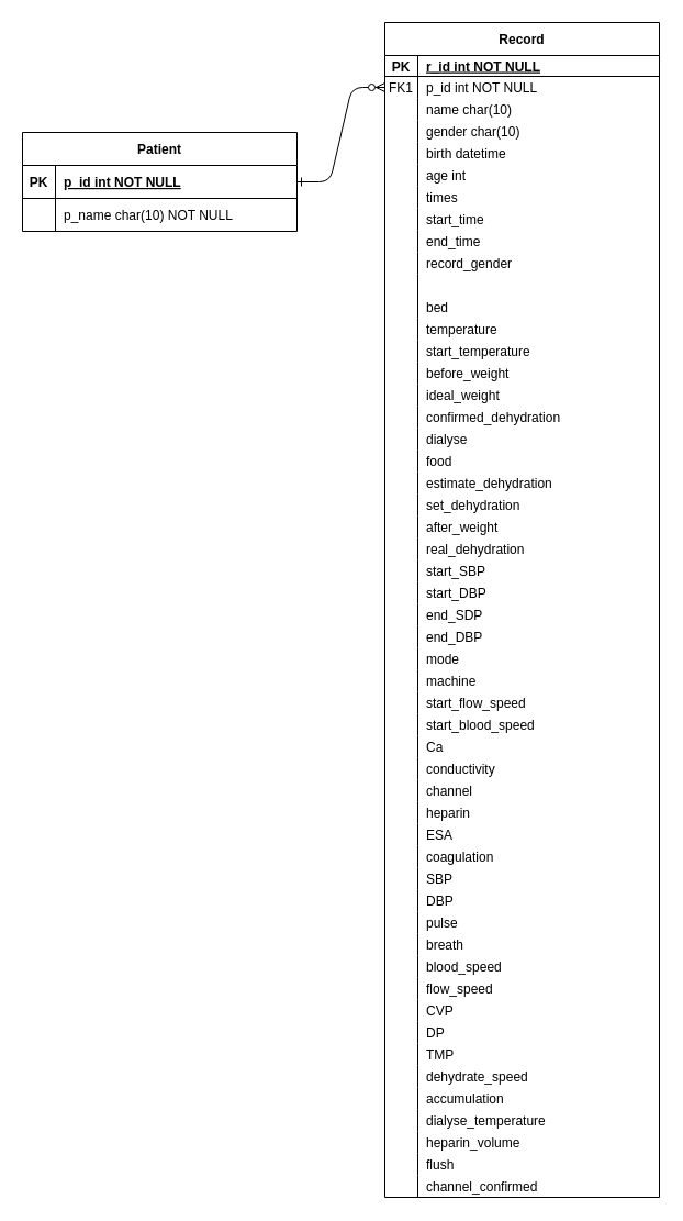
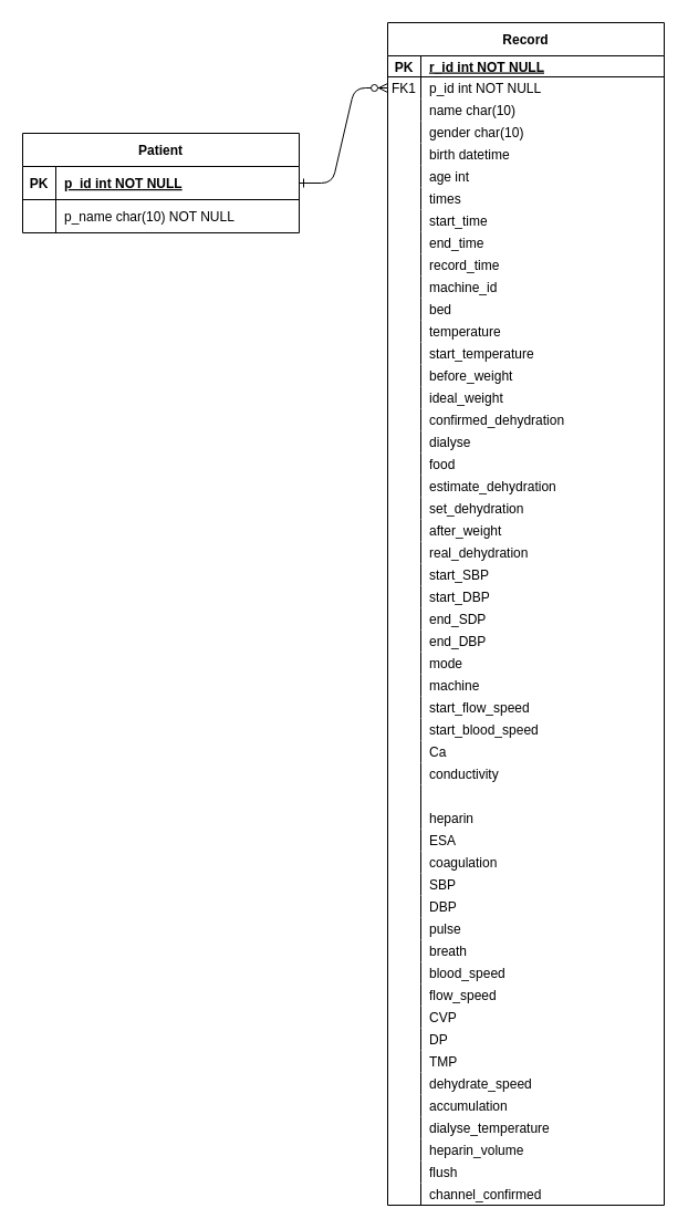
- <mxCell id="33" value="record_gender" style="shape=partialRectangle;overflow=hidden;connectable=0;fillColor=none;top=0;left=0;bottom=0;right=0;align=left;spacingLeft=6;" vertex="1" parent="31"><mxGeometry x="30" width="220" height="20" as="geometry"><mxRectangle width="220" height="20" as="alternateBounds" /></mxGeometry></mxCell>
+ <mxCell id="33" value="record_time" style="shape=partialRectangle;overflow=hidden;connectable=0;fillColor=none;top=0;left=0;bottom=0;right=0;align=left;spacingLeft=6;" vertex="1" parent="31"><mxGeometry x="30" width="220" height="20" as="geometry"><mxRectangle width="220" height="20" as="alternateBounds" /></mxGeometry></mxCell>
+ <mxCell id="36" value="machine_id" style="shape=partialRectangle;overflow=hidden;connectable=0;fillColor=none;top=0;left=0;bottom=0;right=0;align=left;spacingLeft=6;" vertex="1" parent="34"><mxGeometry x="30" width="220" height="20" as="geometry"><mxRectangle width="220" height="20" as="alternateBounds" /></mxGeometry></mxCell>
- <mxCell id="105" value="channel" style="shape=partialRectangle;overflow=hidden;connectable=0;fillColor=none;top=0;left=0;bottom=0;right=0;align=left;spacingLeft=6;" vertex="1" parent="103"><mxGeometry x="30" width="220" height="20" as="geometry"><mxRectangle width="220" height="20" as="alternateBounds" /></mxGeometry></mxCell>
